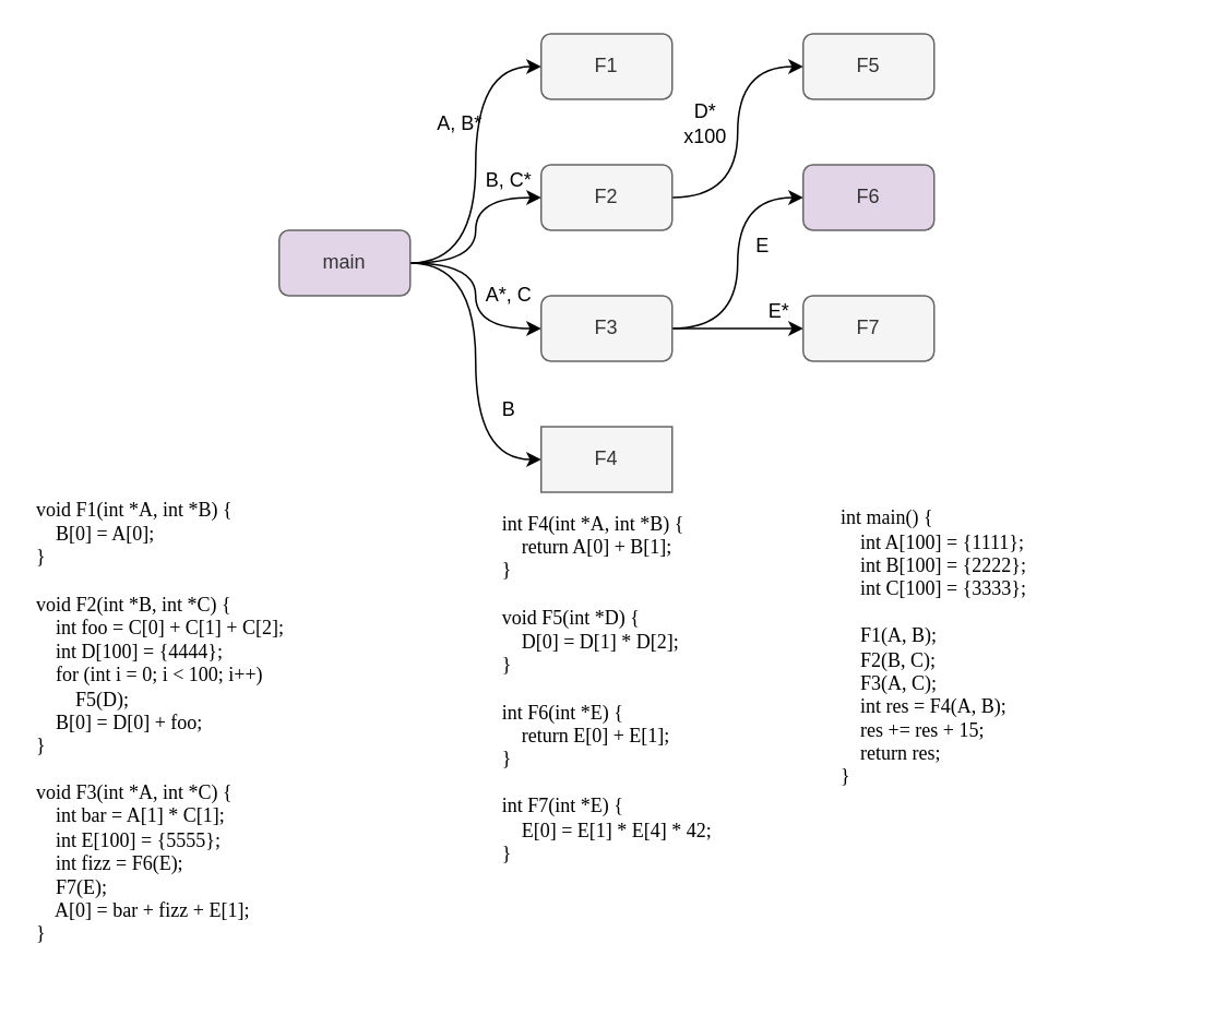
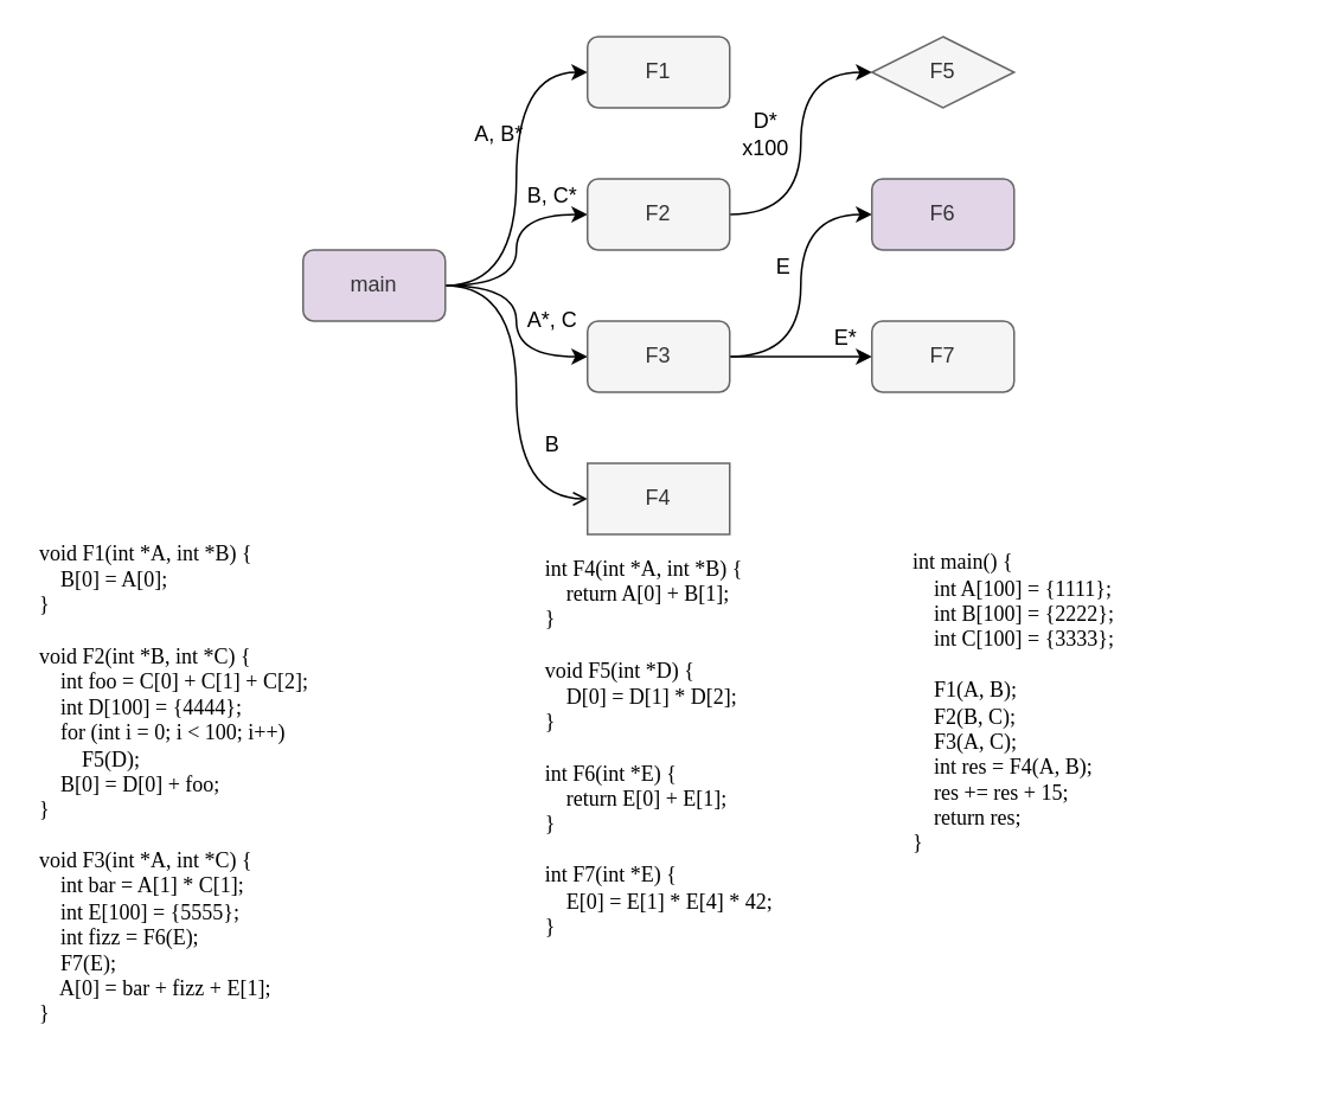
- <mxCell id="16" value="F5" style="rounded=1;whiteSpace=wrap;html=1;fillColor=#f5f5f5;fontColor=#333333;strokeColor=#666666;" parent="1" vertex="1"><mxGeometry x="490" width="80" height="40" as="geometry" y="20" /></mxCell>
+ <mxCell id="16" value="F5" style="rhombus;whiteSpace=wrap;html=1;fillColor=#f5f5f5;fontColor=#333333;strokeColor=#666666;" parent="1" vertex="1"><mxGeometry x="490" width="80" height="40" as="geometry" y="20" /></mxCell>
- <mxCell id="21" value="E" style="text;html=1;align=center;verticalAlign=middle;resizable=0;points=[];autosize=1;strokeColor=none;fillColor=none;" parent="1" vertex="1"><mxGeometry x="455" y="140" width="20" height="20" as="geometry" /></mxCell>
+ <mxCell id="21" value="E" style="text;html=1;align=center;verticalAlign=middle;resizable=0;points=[];autosize=1;strokeColor=none;fillColor=none;" parent="1" vertex="1"><mxGeometry x="430" y="140" width="20" height="20" as="geometry" /></mxCell>
- <mxCell id="5" style="edgeStyle=orthogonalEdgeStyle;curved=1;orthogonalLoop=1;jettySize=auto;html=1;exitX=1;exitY=0.5;exitDx=0;exitDy=0;entryX=0;entryY=0.5;entryDx=0;entryDy=0;" parent="1" source="6" target="13" edge="1"><mxGeometry relative="1" as="geometry" /></mxCell>
+ <mxCell id="5" style="edgeStyle=orthogonalEdgeStyle;curved=1;orthogonalLoop=1;jettySize=auto;html=1;exitX=1;exitY=0.5;exitDx=0;exitDy=0;entryX=0;entryY=0.5;entryDx=0;entryDy=0;endArrow=open;" parent="1" source="6" target="13" edge="1"><mxGeometry relative="1" as="geometry" /></mxCell>
